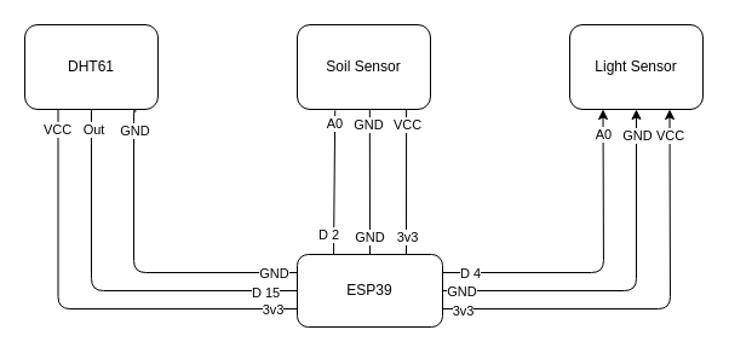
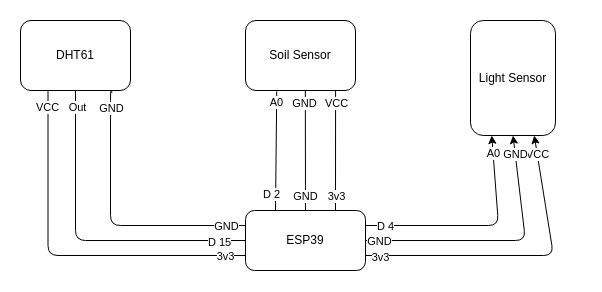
- <mxCell id="20" value="Light Sensor" style="rounded=1;whiteSpace=wrap;html=1;" parent="1" vertex="1"><mxGeometry x="470" y="20" width="110" height="70" as="geometry" /></mxCell>
+ <mxCell id="20" value="Light Sensor" style="rounded=1;whiteSpace=wrap;html=1;" parent="1" vertex="1"><mxGeometry x="470" y="20" width="85" height="115" as="geometry" /></mxCell>
